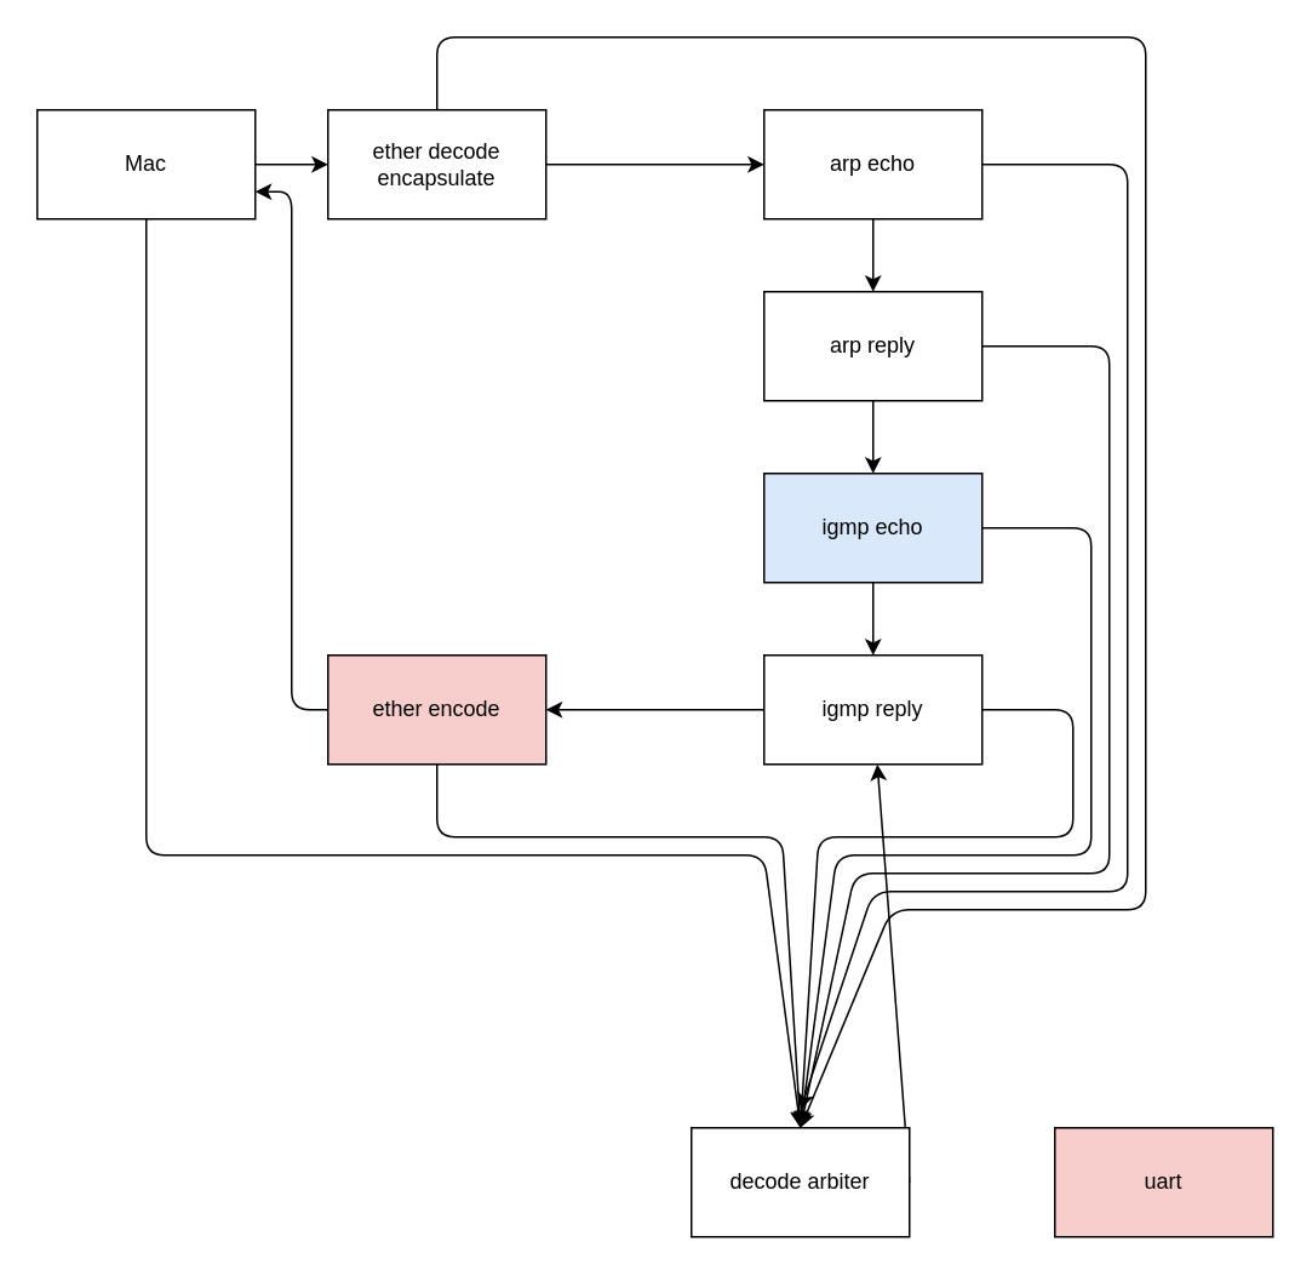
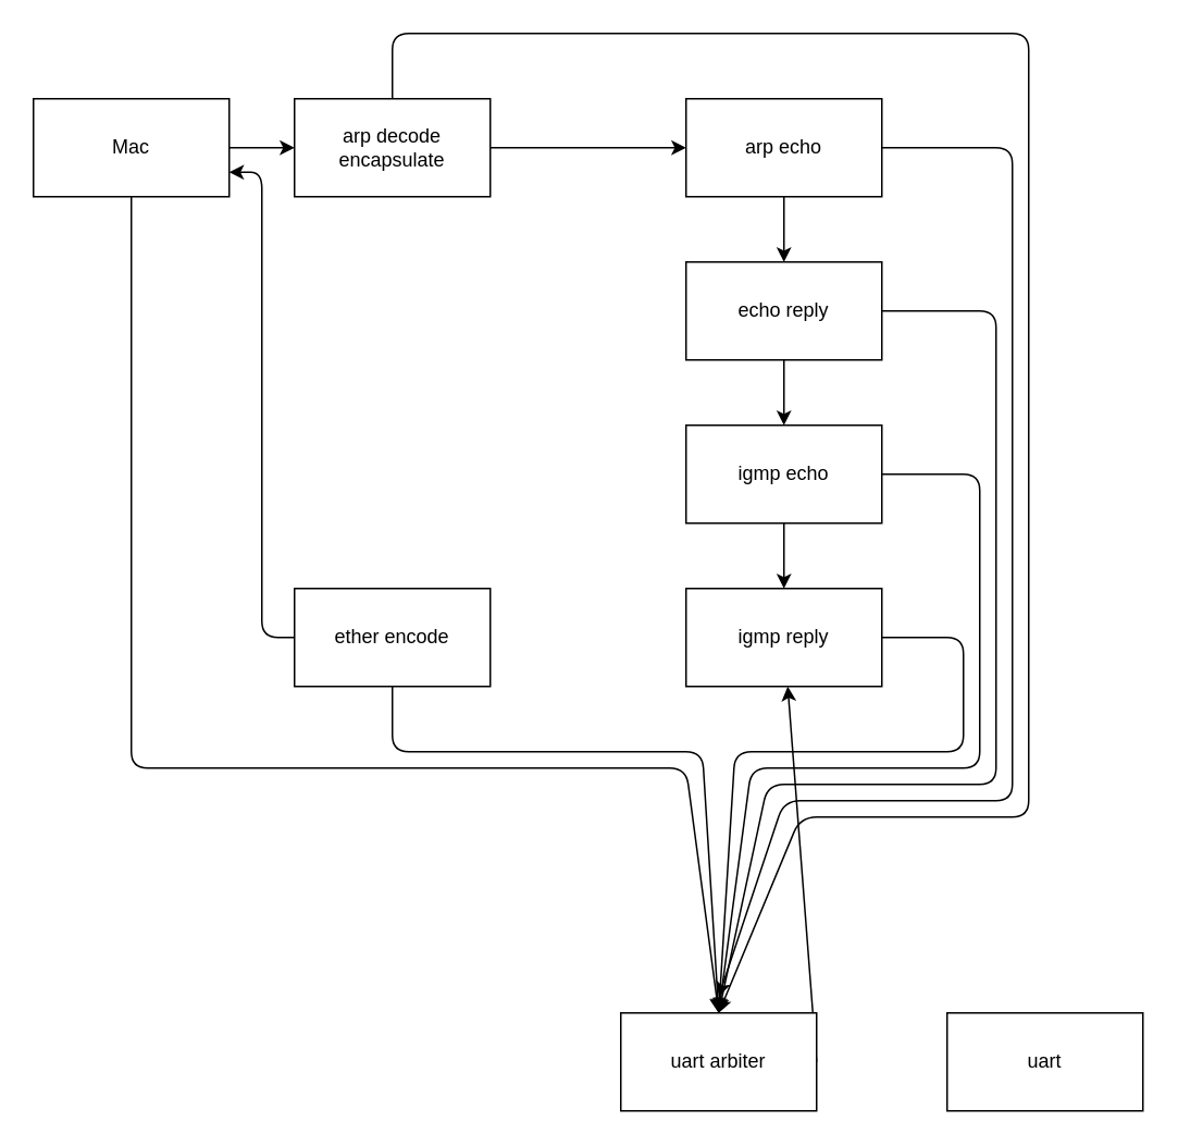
- <mxCell id="10" value="ether decode&lt;br&gt;encapsulate" style="rounded=0;whiteSpace=wrap;html=1;" vertex="1" parent="1"><mxGeometry x="180" y="60" width="120" height="60" as="geometry" /></mxCell>
+ <mxCell id="10" value="arp decode&lt;br&gt;encapsulate" style="rounded=0;whiteSpace=wrap;html=1;" vertex="1" parent="1"><mxGeometry x="180" y="60" width="120" height="60" as="geometry" /></mxCell>
- <mxCell id="7" value="arp reply" style="rounded=0;whiteSpace=wrap;html=1;" vertex="1" parent="1"><mxGeometry x="420" y="160" width="120" height="60" as="geometry" /></mxCell>
+ <mxCell id="7" value="echo reply" style="rounded=0;whiteSpace=wrap;html=1;" vertex="1" parent="1"><mxGeometry x="420" y="160" width="120" height="60" as="geometry" /></mxCell>
- <mxCell id="25" value="igmp echo" style="rounded=0;whiteSpace=wrap;html=1;fillColor=#dae8fc;" vertex="1" parent="1"><mxGeometry x="420" y="260" width="120" height="60" as="geometry" /></mxCell>
+ <mxCell id="25" value="igmp echo" style="rounded=0;whiteSpace=wrap;html=1;" vertex="1" parent="1"><mxGeometry x="420" y="260" width="120" height="60" as="geometry" /></mxCell>
- <mxCell id="19" value="ether encode" style="rounded=0;whiteSpace=wrap;html=1;fillColor=#f8cecc;" vertex="1" parent="1"><mxGeometry x="180" y="360" width="120" height="60" as="geometry" /></mxCell>
+ <mxCell id="19" value="ether encode" style="rounded=0;whiteSpace=wrap;html=1;" vertex="1" parent="1"><mxGeometry x="180" y="360" width="120" height="60" as="geometry" /></mxCell>
- <mxCell id="11" style="edgeStyle=none;html=1;exitX=0;exitY=0.5;exitDx=0;exitDy=0;entryX=1;entryY=0.5;entryDx=0;entryDy=0;" edge="1" parent="1" source="13" target="19"><mxGeometry relative="1" as="geometry" /></mxCell>
- <mxCell id="16" value="decode arbiter" style="rounded=0;whiteSpace=wrap;html=1;" vertex="1" parent="1"><mxGeometry x="380" y="620" width="120" height="60" as="geometry" /></mxCell>
+ <mxCell id="16" value="uart arbiter" style="rounded=0;whiteSpace=wrap;html=1;" vertex="1" parent="1"><mxGeometry x="380" y="620" width="120" height="60" as="geometry" /></mxCell>
- <mxCell id="14" value="uart" style="rounded=0;whiteSpace=wrap;html=1;fillColor=#f8cecc;" vertex="1" parent="1"><mxGeometry x="580" y="620" width="120" height="60" as="geometry" /></mxCell>
+ <mxCell id="14" value="uart" style="rounded=0;whiteSpace=wrap;html=1;" vertex="1" parent="1"><mxGeometry x="580" y="620" width="120" height="60" as="geometry" /></mxCell>
